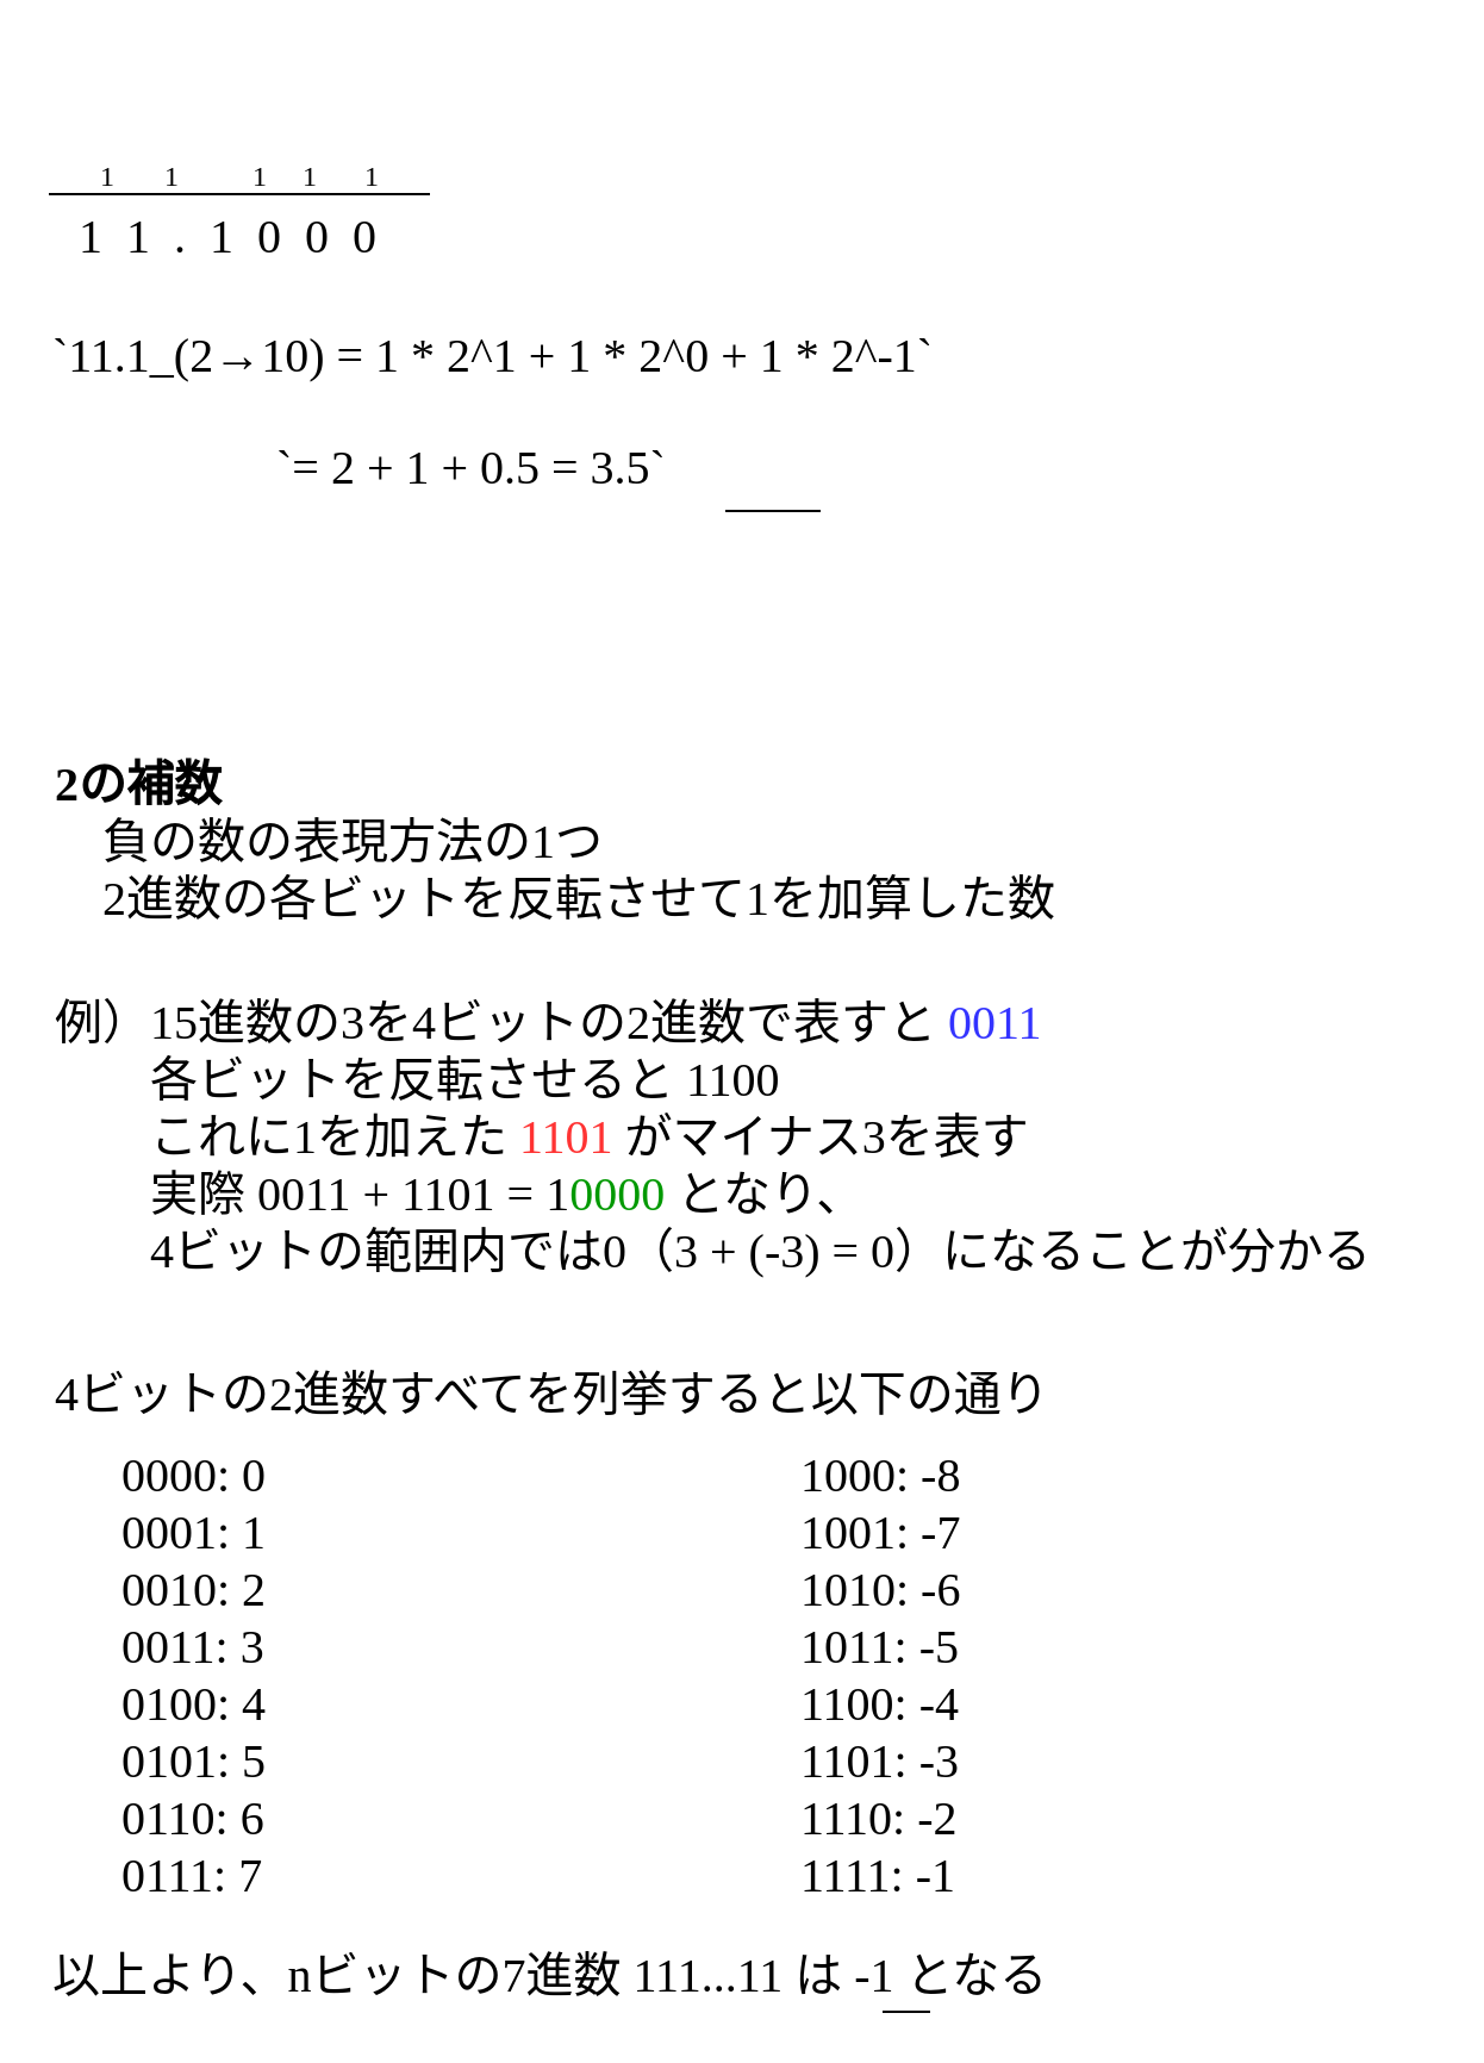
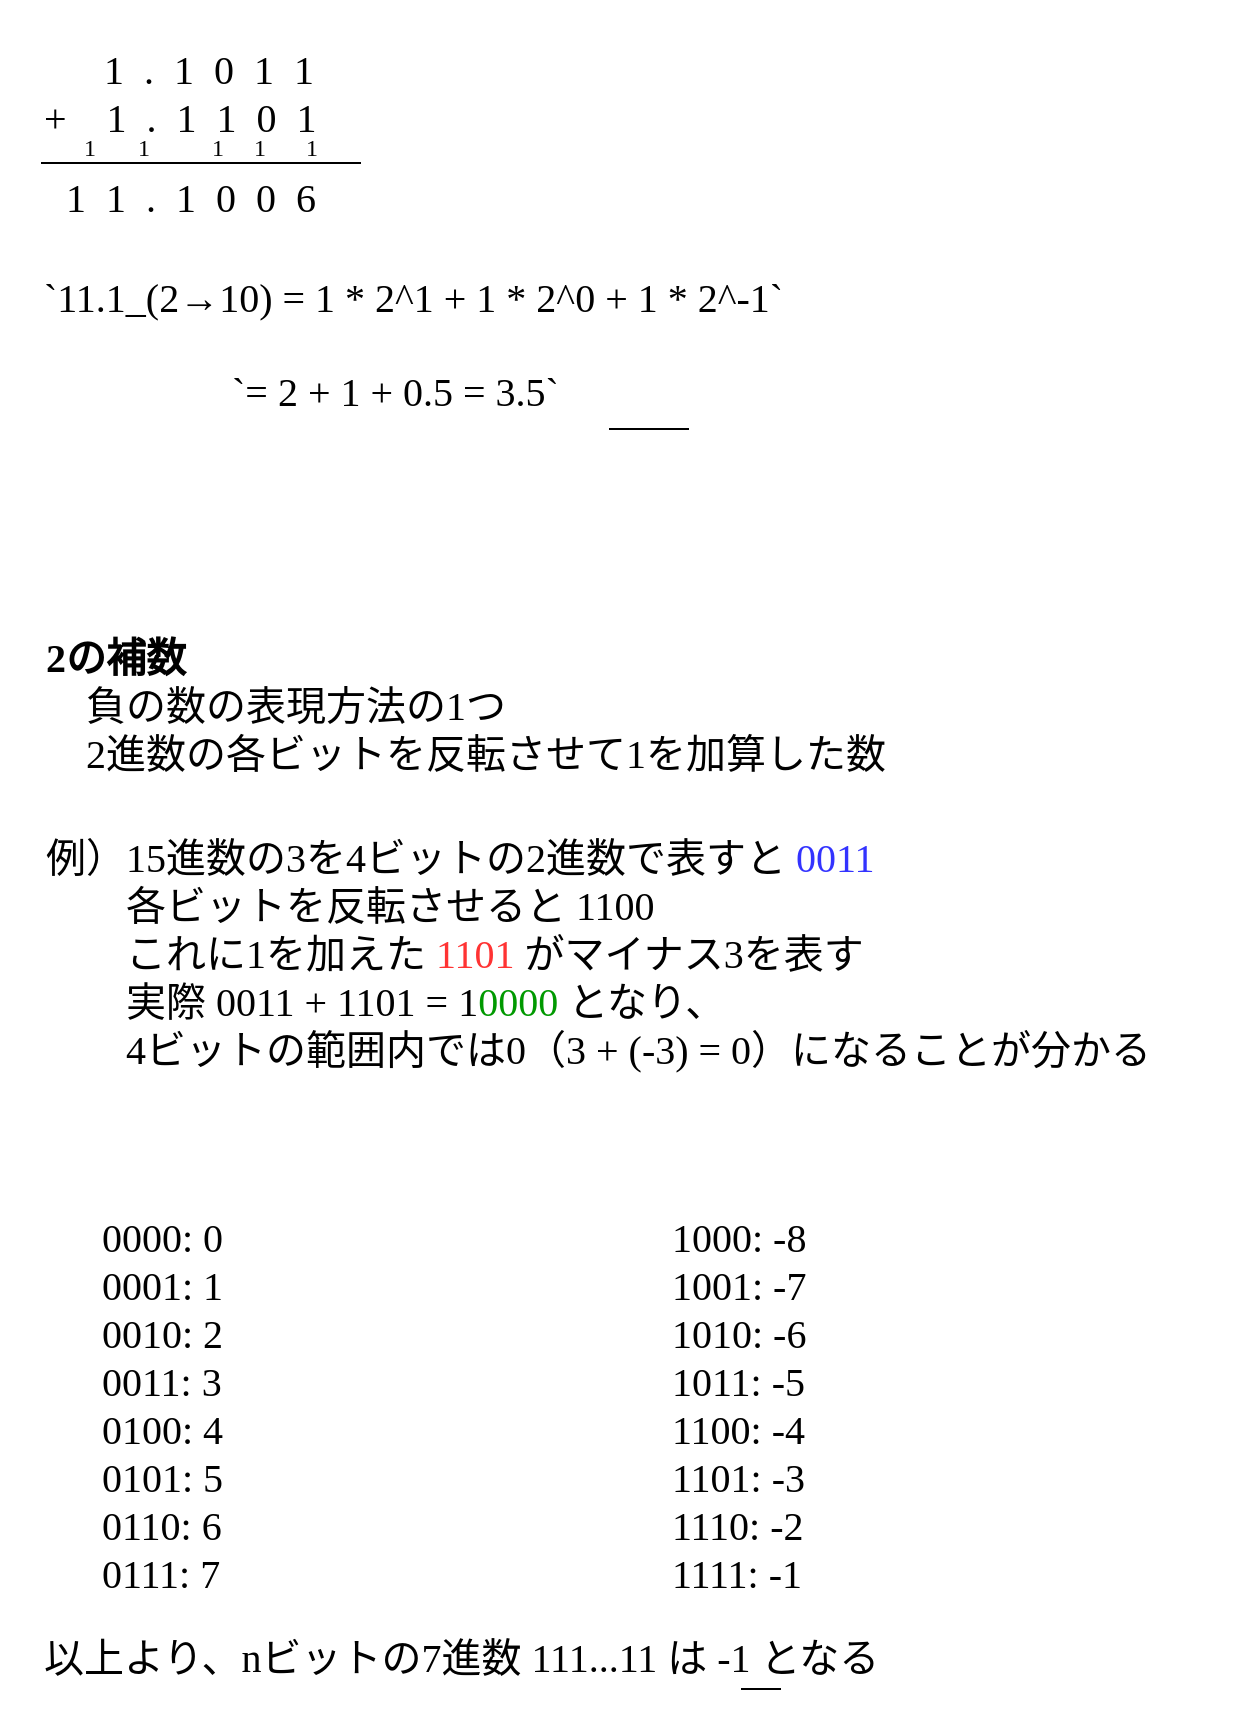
+ <mxCell id="2" value="&lt;font style=&quot;font-size: 20px&quot;&gt;&amp;nbsp; &amp;nbsp; &amp;nbsp; 1&amp;nbsp; .&amp;nbsp; 1&amp;nbsp; 0&amp;nbsp; 1&amp;nbsp; 1&lt;br&gt;+&amp;nbsp; &amp;nbsp; 1&amp;nbsp; .&amp;nbsp; 1&amp;nbsp; 1&amp;nbsp; 0&amp;nbsp; 1&lt;br&gt;&lt;/font&gt;" style="text;html=1;resizable=0;points=[];autosize=1;align=left;verticalAlign=top;spacingTop=-4;fontFamily=Tahoma;" vertex="1" parent="1"><mxGeometry x="20" y="20" width="170" height="40" as="geometry" /></mxCell>
- <mxCell id="4" value="&lt;font style=&quot;font-size: 20px&quot;&gt;1&amp;nbsp; 1&amp;nbsp; .&amp;nbsp; 1&amp;nbsp; 0&amp;nbsp; 0&amp;nbsp; 0&lt;/font&gt;" style="text;html=1;resizable=0;points=[];autosize=1;align=left;verticalAlign=top;spacingTop=-4;fontFamily=Tahoma;" vertex="1" parent="1"><mxGeometry x="31" y="84" width="150" height="20" as="geometry" /></mxCell>
+ <mxCell id="4" value="&lt;font style=&quot;font-size: 20px&quot;&gt;1&amp;nbsp; 1&amp;nbsp; .&amp;nbsp; 1&amp;nbsp; 0&amp;nbsp; 0&amp;nbsp; 6&lt;/font&gt;" style="text;html=1;resizable=0;points=[];autosize=1;align=left;verticalAlign=top;spacingTop=-4;fontFamily=Tahoma;" vertex="1" parent="1"><mxGeometry x="31" y="84" width="150" height="20" as="geometry" /></mxCell>
- <mxCell id="15" value="&lt;font style=&quot;font-size: 20px&quot;&gt;4ビットの2進数すべてを列挙すると以下の通り&lt;br&gt;&lt;/font&gt;" style="text;html=1;resizable=0;points=[];autosize=1;align=left;verticalAlign=top;spacingTop=-4;fontFamily=Tahoma;" vertex="1" parent="1"><mxGeometry x="21" y="570" width="440" height="20" as="geometry" /></mxCell>
